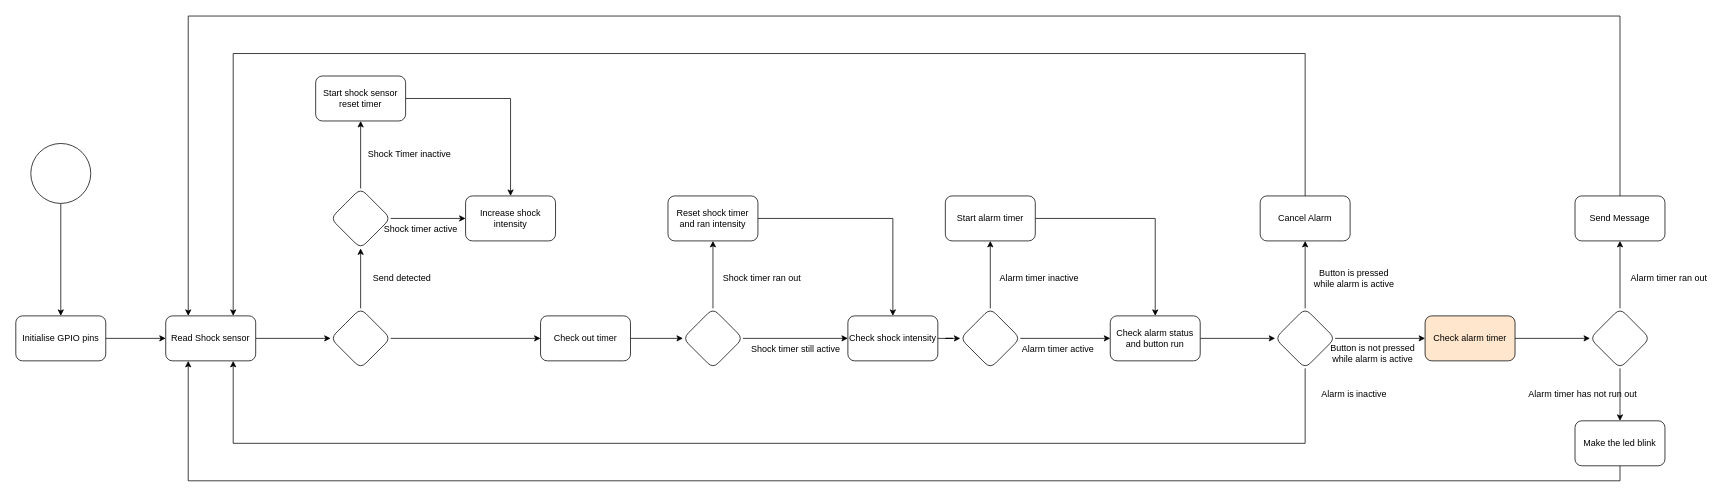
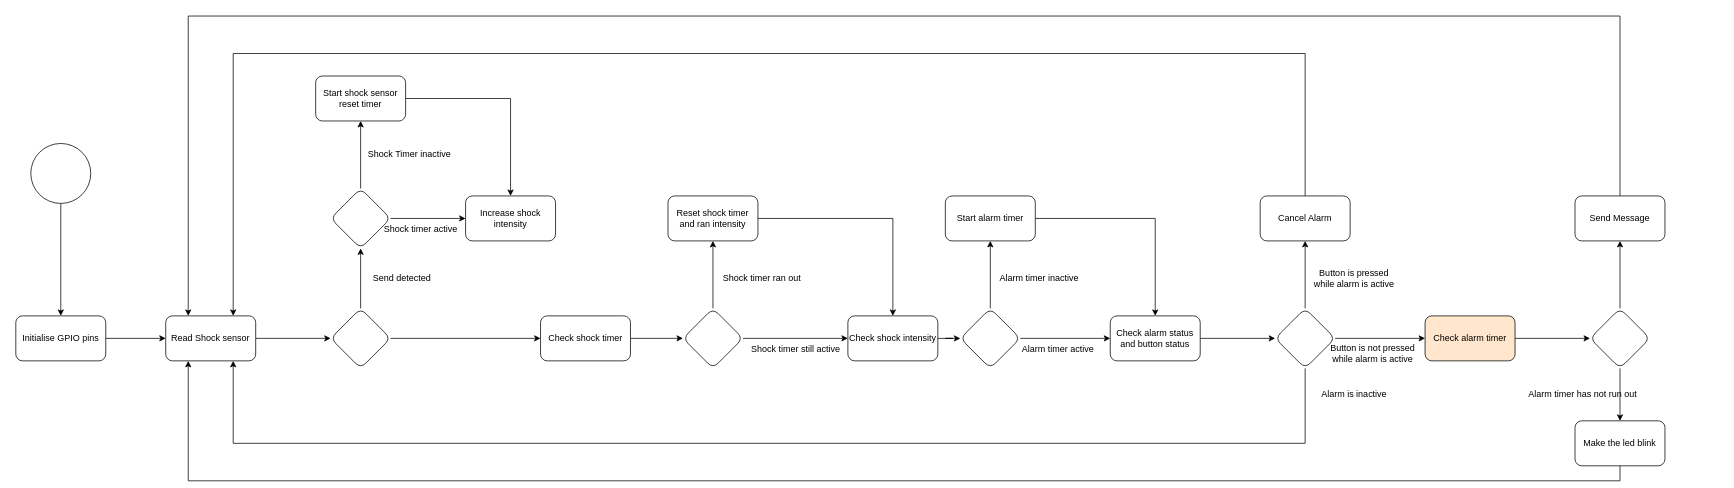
- <mxCell id="52" value="Alarm timer ran out" style="text;html=1;align=center;verticalAlign=middle;resizable=0;points=[];autosize=1;strokeColor=none;fillColor=none;" vertex="1" parent="1"><mxGeometry x="2160" y="355.89" width="130" height="30" as="geometry" /></mxCell>
- <mxCell id="18" value="Check out timer" style="whiteSpace=wrap;html=1;strokeColor=#000000;rounded=1;" vertex="1" parent="1"><mxGeometry x="720" y="420.89" width="120" height="60" as="geometry" /></mxCell>
+ <mxCell id="18" value="Check shock timer" style="whiteSpace=wrap;html=1;strokeColor=#000000;rounded=1;" vertex="1" parent="1"><mxGeometry x="720" y="420.89" width="120" height="60" as="geometry" /></mxCell>
- <mxCell id="32" value="Check alarm status and button run" style="whiteSpace=wrap;html=1;strokeColor=#000000;rounded=1;" vertex="1" parent="1"><mxGeometry x="1480" y="420.89" width="120" height="60" as="geometry" /></mxCell>
+ <mxCell id="32" value="Check alarm status and button status" style="whiteSpace=wrap;html=1;strokeColor=#000000;rounded=1;" vertex="1" parent="1"><mxGeometry x="1480" y="420.89" width="120" height="60" as="geometry" /></mxCell>
